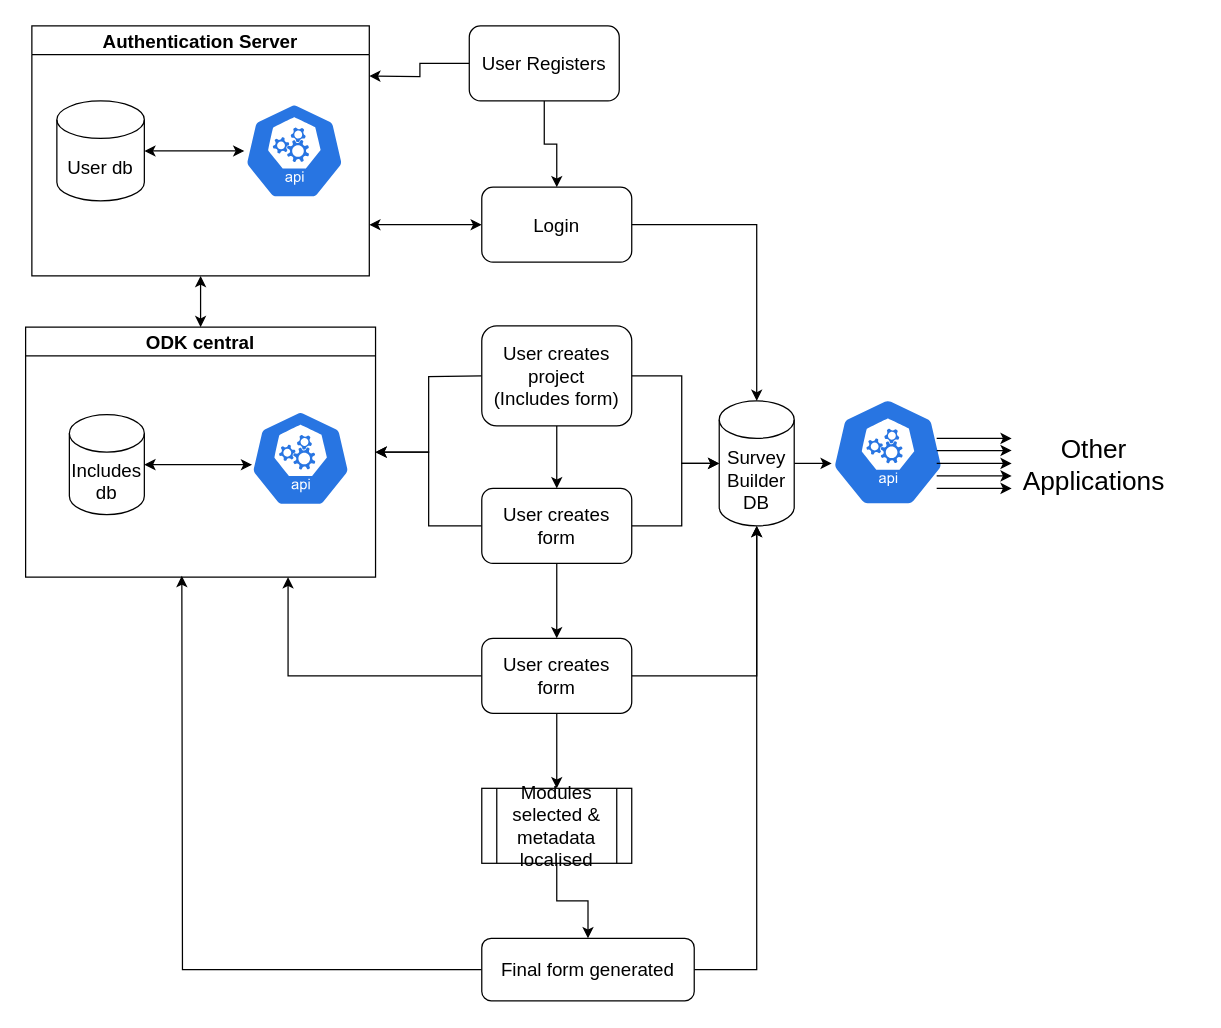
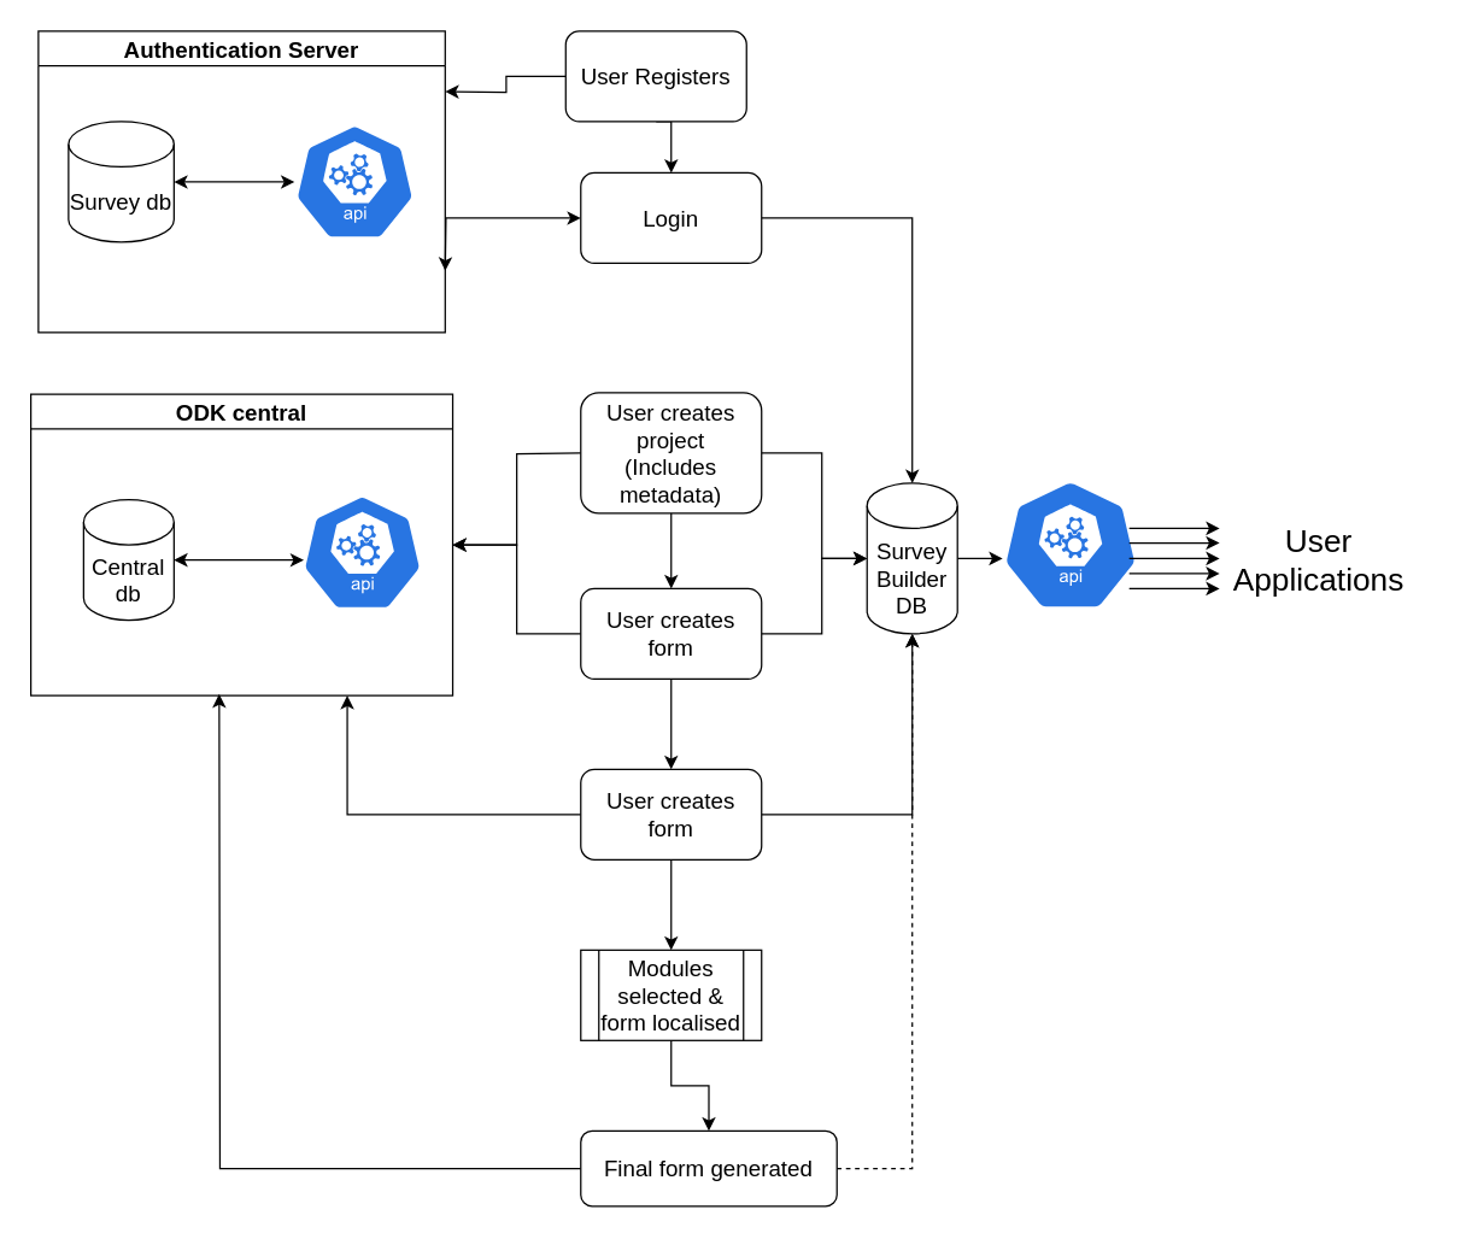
- <mxCell id="26" value="User db" style="shape=cylinder3;whiteSpace=wrap;html=1;boundedLbl=1;backgroundOutline=1;size=15;fontSize=15;" parent="23" vertex="1"><mxGeometry x="20" y="60" width="70" height="80" as="geometry" /></mxCell>
+ <mxCell id="26" value="Survey db" style="shape=cylinder3;whiteSpace=wrap;html=1;boundedLbl=1;backgroundOutline=1;size=15;fontSize=15;" parent="23" vertex="1"><mxGeometry x="20" y="60" width="70" height="80" as="geometry" /></mxCell>
- <mxCell id="7" value="Login" style="rounded=1;whiteSpace=wrap;html=1;fontSize=15;" parent="1" vertex="1"><mxGeometry x="385" y="149" width="120" height="60" as="geometry" /></mxCell>
+ <mxCell id="7" value="Login" style="rounded=1;whiteSpace=wrap;html=1;fontSize=15;" parent="1" vertex="1"><mxGeometry x="385" y="114" width="120" height="60" as="geometry" /></mxCell>
- <mxCell id="22" style="edgeStyle=orthogonalEdgeStyle;rounded=0;orthogonalLoop=1;jettySize=auto;html=1;exitX=0.5;exitY=1;exitDx=0;exitDy=0;entryX=0.5;entryY=0;entryDx=0;entryDy=0;startArrow=classic;startFill=1;fontSize=15;" parent="1" source="23" target="27" edge="1"><mxGeometry relative="1" as="geometry" /></mxCell>
- <mxCell id="13" value="User creates project&lt;br style=&quot;font-size: 15px;&quot;&gt;(Includes form)" style="rounded=1;whiteSpace=wrap;html=1;fontSize=15;" parent="1" vertex="1"><mxGeometry x="385" y="260" width="120" height="80" as="geometry" /></mxCell>
+ <mxCell id="13" value="User creates project&lt;br style=&quot;font-size: 15px;&quot;&gt;(Includes metadata)" style="rounded=1;whiteSpace=wrap;html=1;fontSize=15;" parent="1" vertex="1"><mxGeometry x="385" y="260" width="120" height="80" as="geometry" /></mxCell>
- <mxCell id="42" value="Other Applications" style="text;html=1;strokeColor=none;fillColor=none;align=center;verticalAlign=middle;whiteSpace=wrap;rounded=0;fontSize=21;" parent="1" vertex="1"><mxGeometry x="795" y="342" width="160" height="58" as="geometry" /></mxCell>
+ <mxCell id="42" value="User Applications" style="text;html=1;strokeColor=none;fillColor=none;align=center;verticalAlign=middle;whiteSpace=wrap;rounded=0;fontSize=21;" parent="1" vertex="1"><mxGeometry x="795" y="342" width="160" height="58" as="geometry" /></mxCell>
- <mxCell id="30" value="Includes db" style="shape=cylinder3;whiteSpace=wrap;html=1;boundedLbl=1;backgroundOutline=1;size=15;fontSize=15;" parent="27" vertex="1"><mxGeometry x="35" y="70" width="60" height="80" as="geometry" /></mxCell>
+ <mxCell id="30" value="Central db" style="shape=cylinder3;whiteSpace=wrap;html=1;boundedLbl=1;backgroundOutline=1;size=15;fontSize=15;" parent="27" vertex="1"><mxGeometry x="35" y="70" width="60" height="80" as="geometry" /></mxCell>
- <mxCell id="32" value="Modules selected &amp;amp; metadata localised" style="shape=process;whiteSpace=wrap;html=1;backgroundOutline=1;fontSize=15;" parent="1" vertex="1"><mxGeometry x="385" y="630" width="120" height="60" as="geometry" /></mxCell>
+ <mxCell id="32" value="Modules selected &amp;amp; form localised" style="shape=process;whiteSpace=wrap;html=1;backgroundOutline=1;fontSize=15;" parent="1" vertex="1"><mxGeometry x="385" y="630" width="120" height="60" as="geometry" /></mxCell>
- <mxCell id="34" style="edgeStyle=orthogonalEdgeStyle;rounded=0;orthogonalLoop=1;jettySize=auto;html=1;exitX=1;exitY=0.5;exitDx=0;exitDy=0;entryX=0.5;entryY=1;entryDx=0;entryDy=0;entryPerimeter=0;fontSize=15;startArrow=none;startFill=0;" parent="1" source="35" target="9" edge="1"><mxGeometry relative="1" as="geometry" /></mxCell>
+ <mxCell id="34" style="edgeStyle=orthogonalEdgeStyle;rounded=0;orthogonalLoop=1;jettySize=auto;html=1;exitX=1;exitY=0.5;exitDx=0;exitDy=0;entryX=0.5;entryY=1;entryDx=0;entryDy=0;entryPerimeter=0;fontSize=15;startArrow=none;startFill=0;dashed=1;" parent="1" source="35" target="9" edge="1"><mxGeometry relative="1" as="geometry" /></mxCell>
